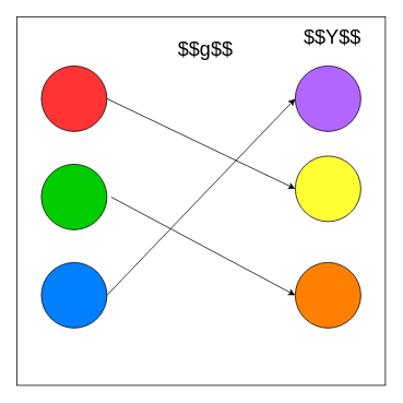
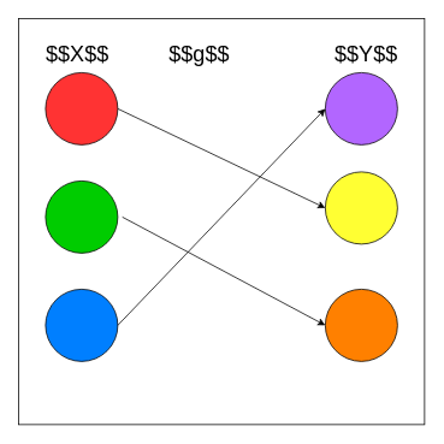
- <mxCell id="14" value="&lt;font style=&quot;font-size: 24px;&quot;&gt;$$Y$$&lt;br&gt;&lt;/font&gt;" style="text;html=1;resizable=0;autosize=1;align=center;verticalAlign=middle;points=[];fillColor=none;strokeColor=none;rounded=0;" vertex="1" parent="1"><mxGeometry x="360" y="25" width="90" height="40" as="geometry" /></mxCell>
+ <mxCell id="14" value="&lt;font style=&quot;font-size: 24px;&quot;&gt;$$Y$$&lt;br&gt;&lt;/font&gt;" style="text;html=1;resizable=0;autosize=1;align=center;verticalAlign=middle;points=[];fillColor=none;strokeColor=none;rounded=0;" vertex="1" parent="1"><mxGeometry x="360" y="40" width="90" height="40" as="geometry" /></mxCell>
+ <mxCell id="13" value="&lt;font style=&quot;font-size: 24px;&quot;&gt;$$X$$&lt;br&gt;&lt;/font&gt;" style="text;html=1;resizable=0;autosize=1;align=center;verticalAlign=middle;points=[];fillColor=none;strokeColor=none;rounded=0;" vertex="1" parent="1"><mxGeometry x="40" y="40" width="90" height="40" as="geometry" /></mxCell>
- <mxCell id="3" value="&lt;span style=&quot;font-size: 24px;&quot;&gt;$$g$$&lt;br&gt;&lt;/span&gt;" style="text;html=1;resizable=0;autosize=1;align=center;verticalAlign=middle;points=[];fillColor=none;strokeColor=none;rounded=0;" vertex="1" parent="1"><mxGeometry x="210" y="40" width="80" height="40" as="geometry" /></mxCell>
+ <mxCell id="3" value="&lt;span style=&quot;font-size: 24px;&quot;&gt;$$g$$&lt;br&gt;&lt;/span&gt;" style="text;html=1;resizable=0;autosize=1;align=center;verticalAlign=middle;points=[];fillColor=none;strokeColor=none;rounded=0;" vertex="1" parent="1"><mxGeometry x="180" y="40" width="80" height="40" as="geometry" /></mxCell>
